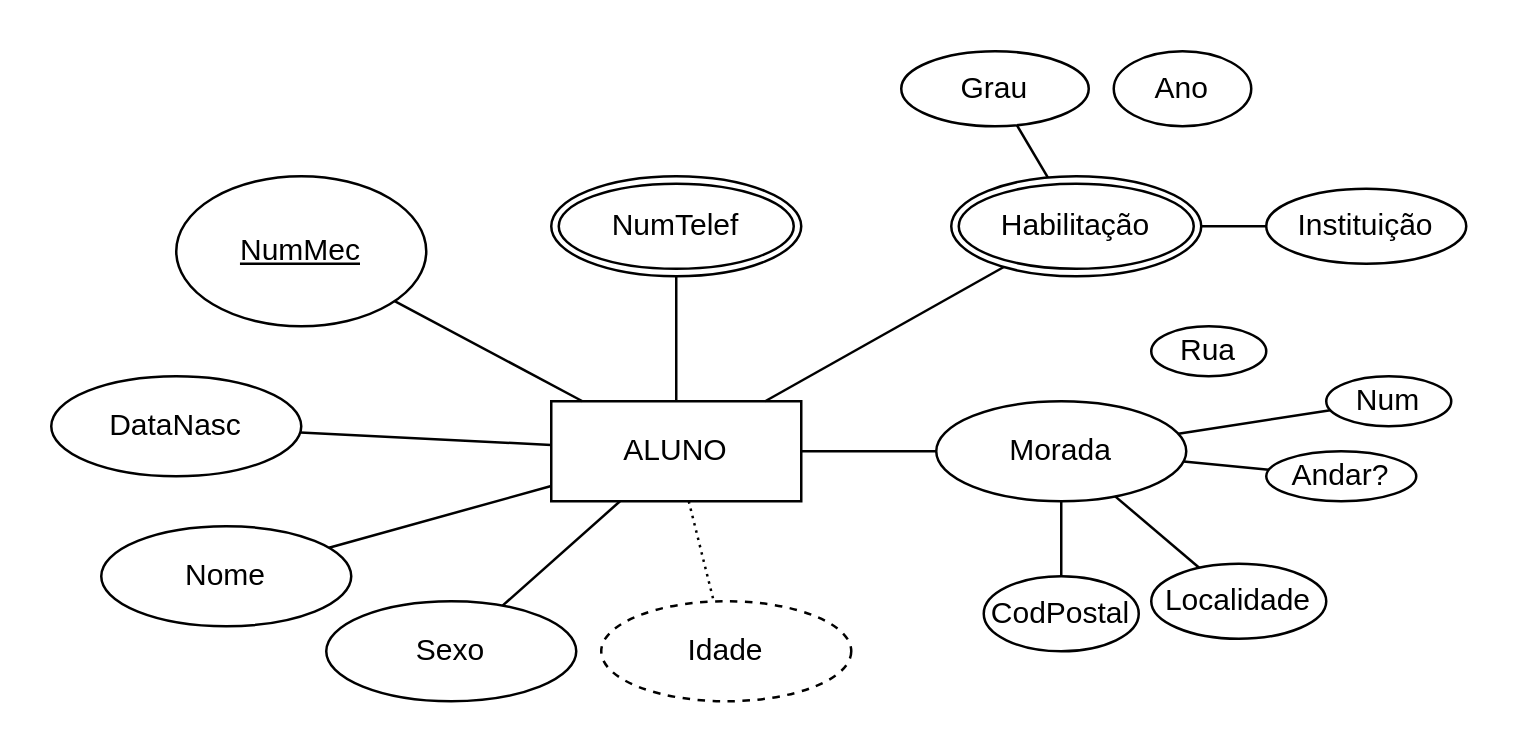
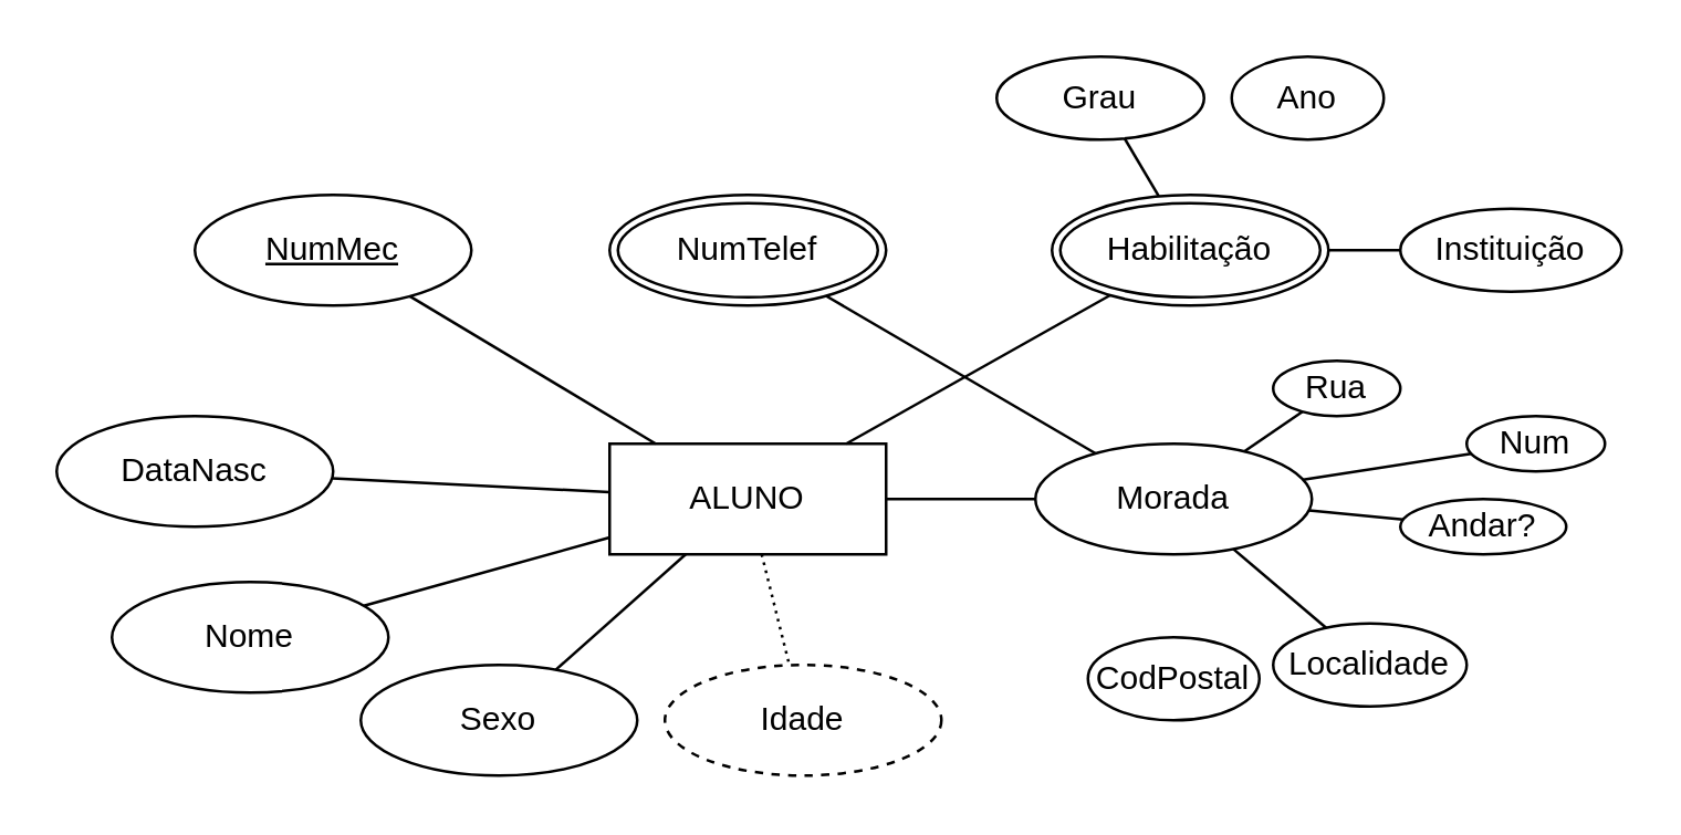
- <mxCell id="6" value="NumMec" style="ellipse;whiteSpace=wrap;html=1;align=center;fontStyle=4;" vertex="1" parent="1"><mxGeometry x="70" y="70" width="100" height="60" as="geometry" /></mxCell>
+ <mxCell id="6" value="NumMec" style="ellipse;whiteSpace=wrap;html=1;align=center;fontStyle=4;" vertex="1" parent="1"><mxGeometry x="70" y="70" width="100" height="40" as="geometry" /></mxCell>
- <mxCell id="15" value="" style="endArrow=none;html=1;rounded=0;" edge="1" parent="1" source="13" target="2"><mxGeometry relative="1" as="geometry"><mxPoint x="270" y="250" as="sourcePoint" /><mxPoint x="430" y="250" as="targetPoint" /></mxGeometry></mxCell>
+ <mxCell id="15" value="" style="endArrow=none;html=1;rounded=0;" edge="1" parent="1" source="13" target="17"><mxGeometry relative="1" as="geometry"><mxPoint x="270" y="250" as="sourcePoint" /><mxPoint x="430" y="250" as="targetPoint" /></mxGeometry></mxCell>
+ <mxCell id="28" value="" style="endArrow=none;html=1;rounded=0;" edge="1" parent="1" source="17" target="27"><mxGeometry relative="1" as="geometry"><mxPoint x="270" y="250" as="sourcePoint" /><mxPoint x="430" y="250" as="targetPoint" /></mxGeometry></mxCell>
- <mxCell id="20" value="" style="endArrow=none;html=1;rounded=0;" edge="1" parent="1" source="17" target="19"><mxGeometry relative="1" as="geometry"><mxPoint x="270" y="250" as="sourcePoint" /><mxPoint x="430" y="250" as="targetPoint" /></mxGeometry></mxCell>
